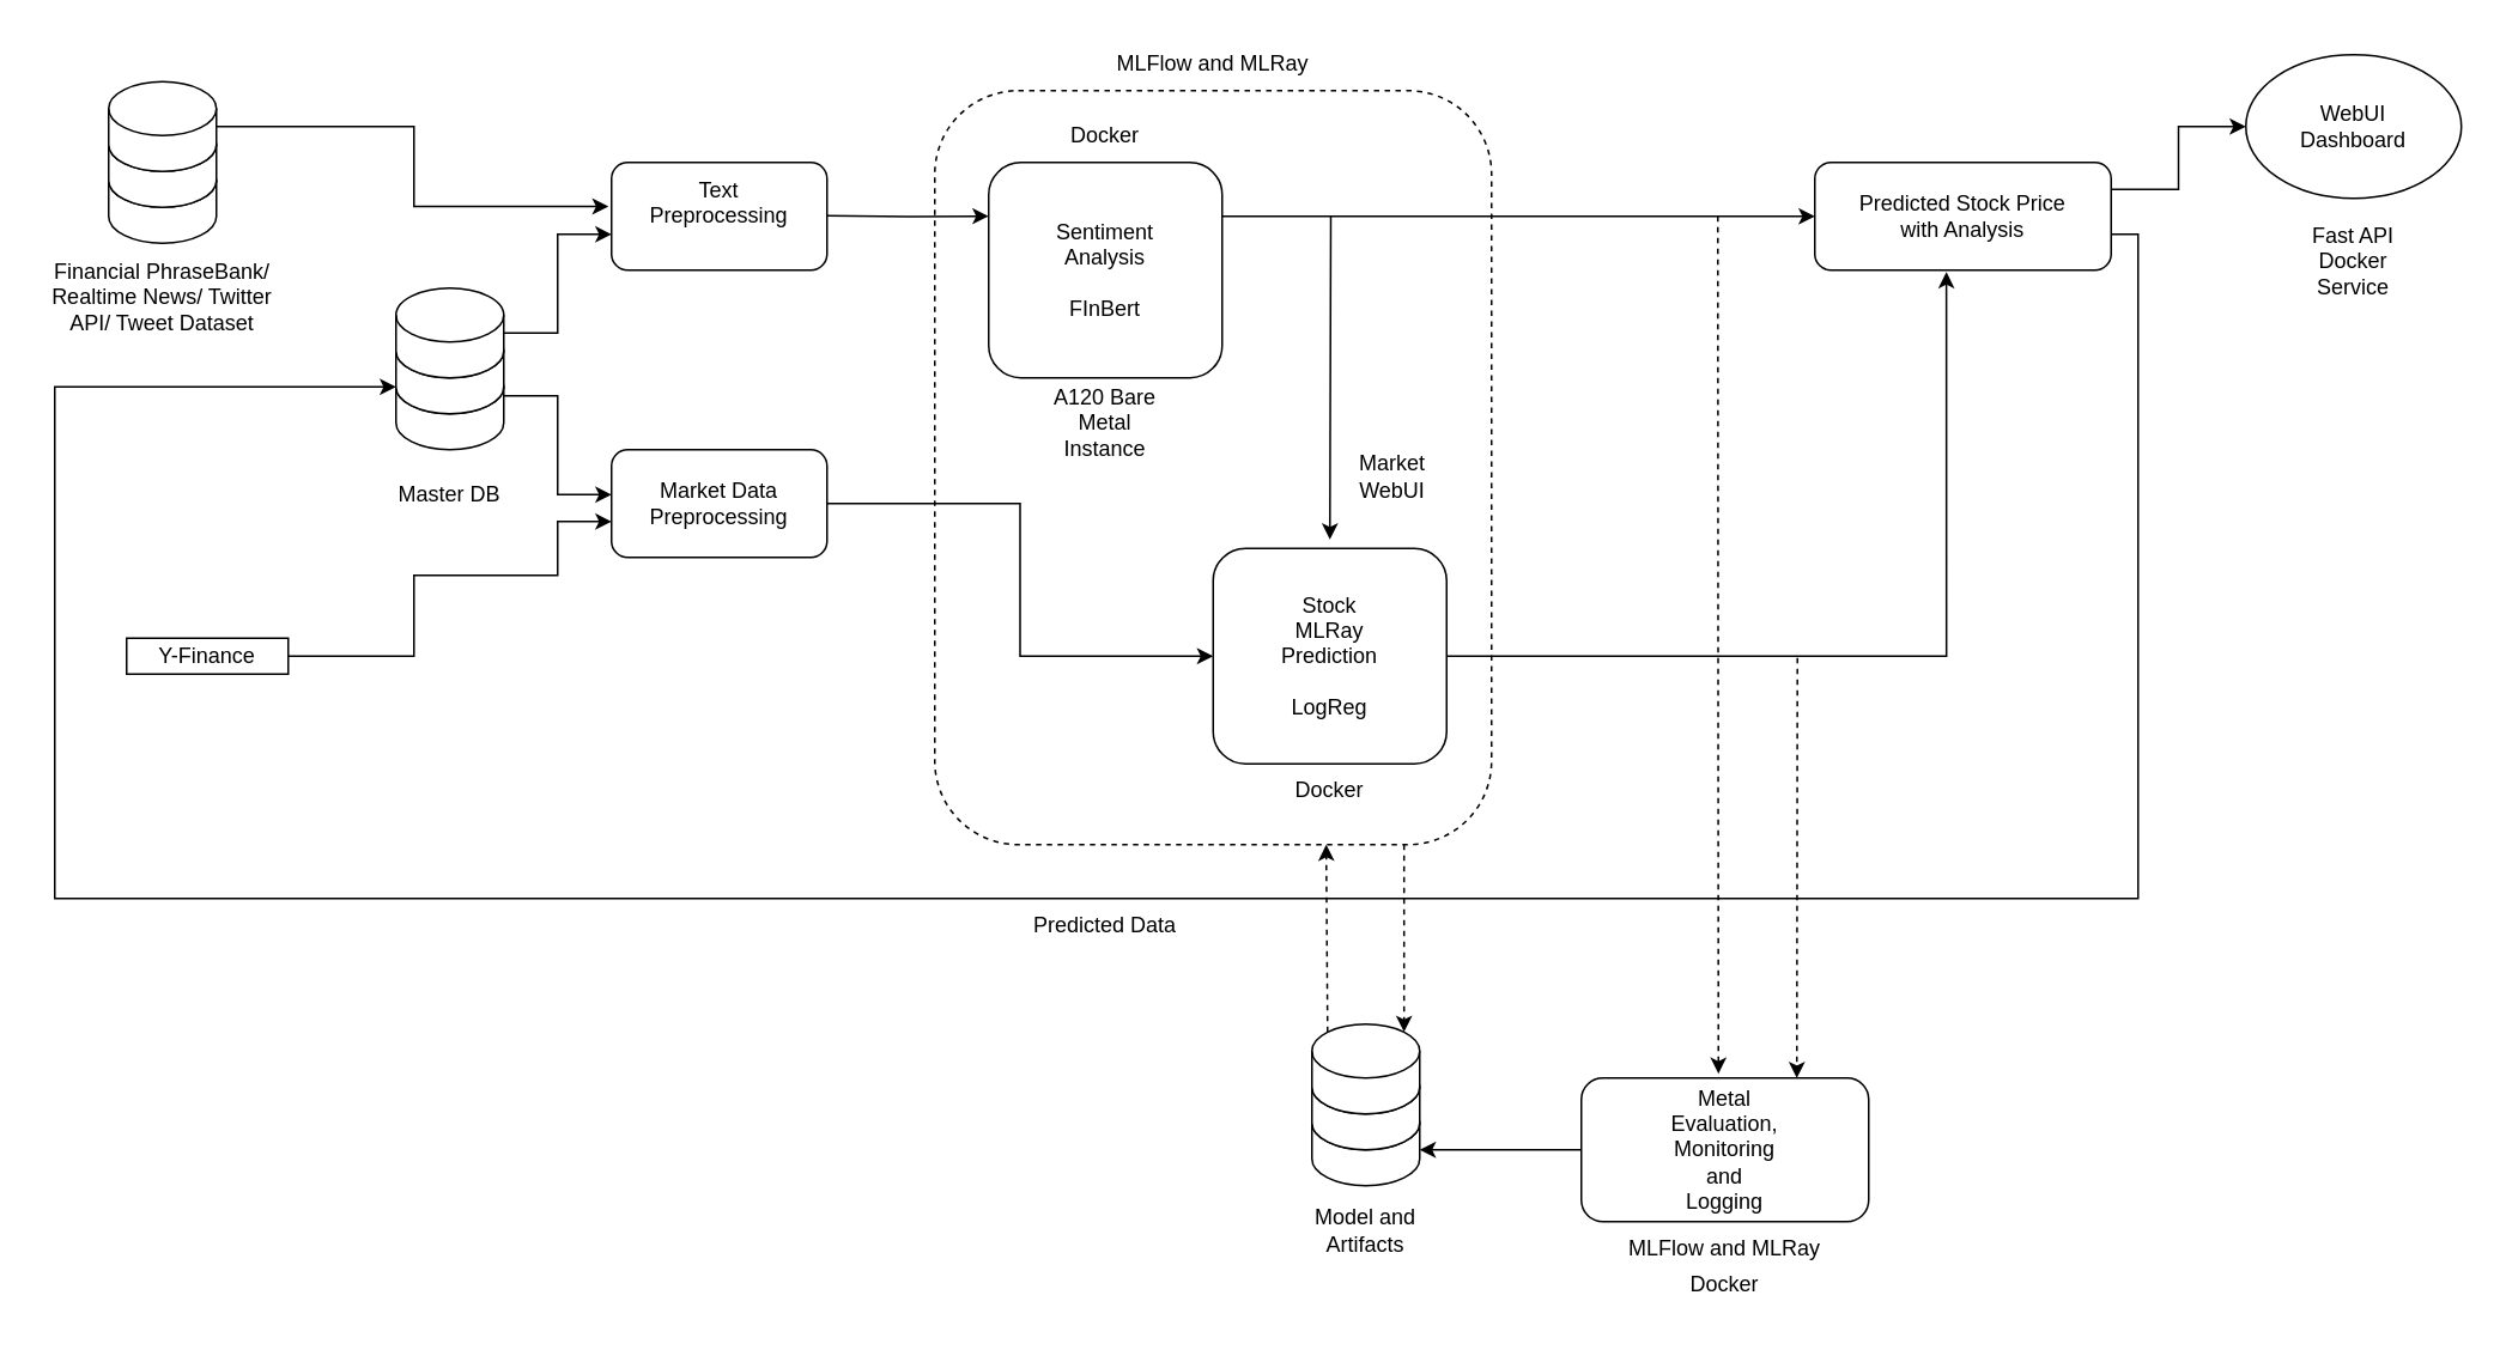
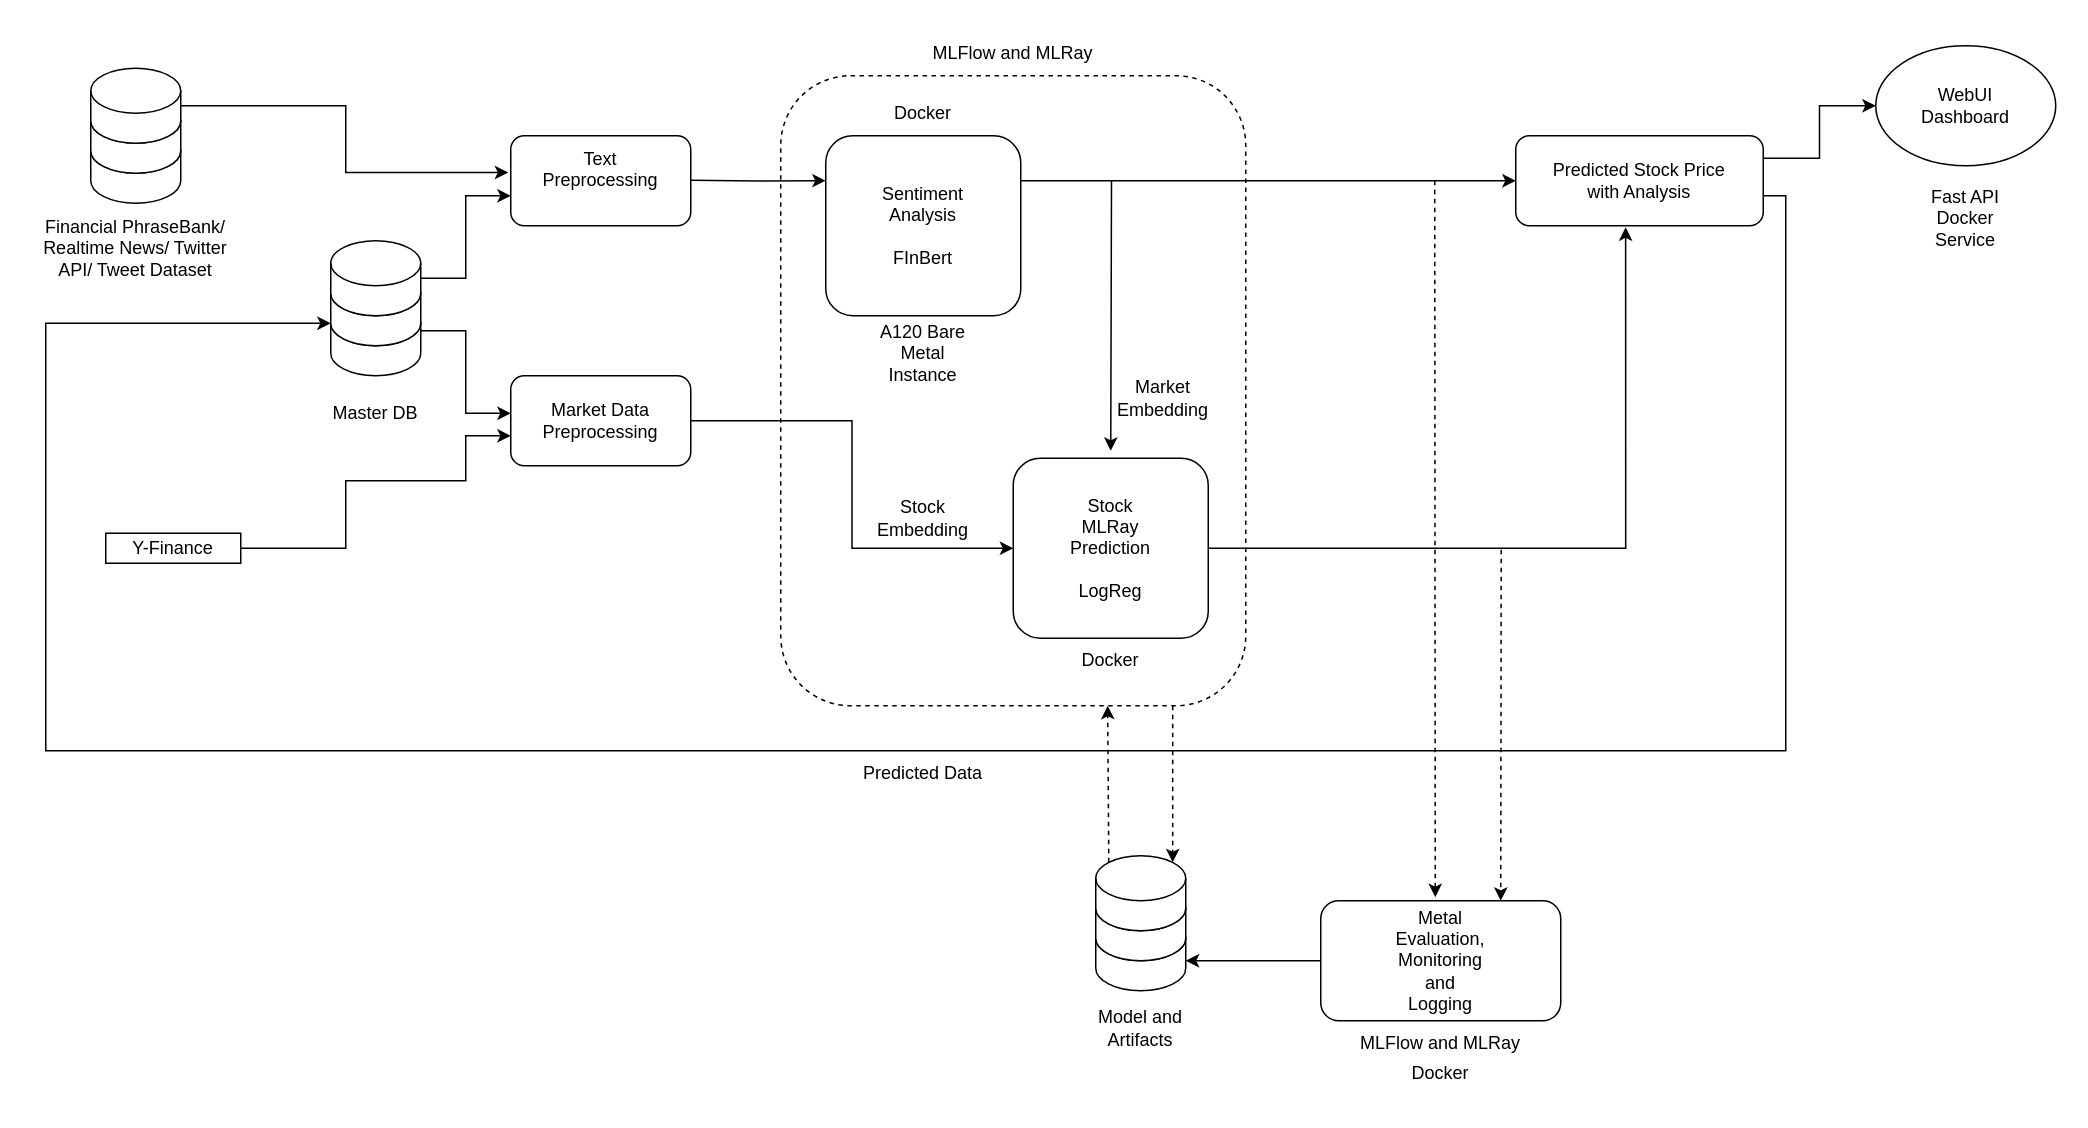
- <mxCell id="36" value="Market WebUI" style="text;html=1;align=center;verticalAlign=middle;whiteSpace=wrap;rounded=0;" parent="1" vertex="1"><mxGeometry x="745" y="250" width="60" height="30" as="geometry" /></mxCell>
+ <mxCell id="36" value="Market Embedding" style="text;html=1;align=center;verticalAlign=middle;whiteSpace=wrap;rounded=0;" parent="1" vertex="1"><mxGeometry x="745" y="250" width="60" height="30" as="geometry" /></mxCell>
+ <mxCell id="37" value="Stock&lt;div&gt;Embedding&lt;/div&gt;" style="text;html=1;align=center;verticalAlign=middle;whiteSpace=wrap;rounded=0;" parent="1" vertex="1"><mxGeometry x="585" y="330" width="60" height="30" as="geometry" /></mxCell>
